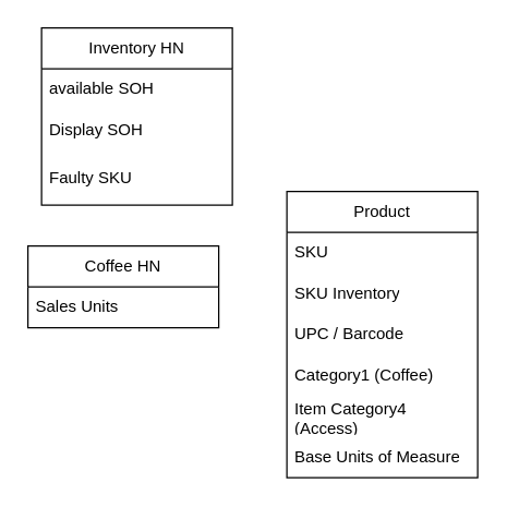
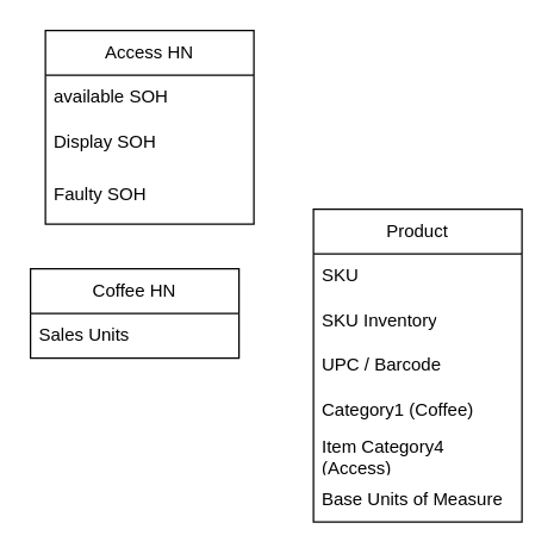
- <mxCell id="2" value="Inventory HN" style="swimlane;fontStyle=0;childLayout=stackLayout;horizontal=1;startSize=30;horizontalStack=0;resizeParent=1;resizeParentMax=0;resizeLast=0;collapsible=1;marginBottom=0;whiteSpace=wrap;html=1;" vertex="1" parent="1"><mxGeometry x="30" y="20" width="140" height="130" as="geometry" /></mxCell>
+ <mxCell id="2" value="Access HN" style="swimlane;fontStyle=0;childLayout=stackLayout;horizontal=1;startSize=30;horizontalStack=0;resizeParent=1;resizeParentMax=0;resizeLast=0;collapsible=1;marginBottom=0;whiteSpace=wrap;html=1;" vertex="1" parent="1"><mxGeometry x="30" y="20" width="140" height="130" as="geometry" /></mxCell>
- <mxCell id="5" value="Faulty SKU" style="text;strokeColor=none;fillColor=none;align=left;verticalAlign=middle;spacingLeft=4;spacingRight=4;overflow=hidden;points=[[0,0.5],[1,0.5]];portConstraint=eastwest;rotatable=0;whiteSpace=wrap;html=1;" vertex="1" parent="2"><mxGeometry y="90" width="140" height="40" as="geometry" /></mxCell>
+ <mxCell id="5" value="Faulty SOH" style="text;strokeColor=none;fillColor=none;align=left;verticalAlign=middle;spacingLeft=4;spacingRight=4;overflow=hidden;points=[[0,0.5],[1,0.5]];portConstraint=eastwest;rotatable=0;whiteSpace=wrap;html=1;" vertex="1" parent="2"><mxGeometry y="90" width="140" height="40" as="geometry" /></mxCell>
